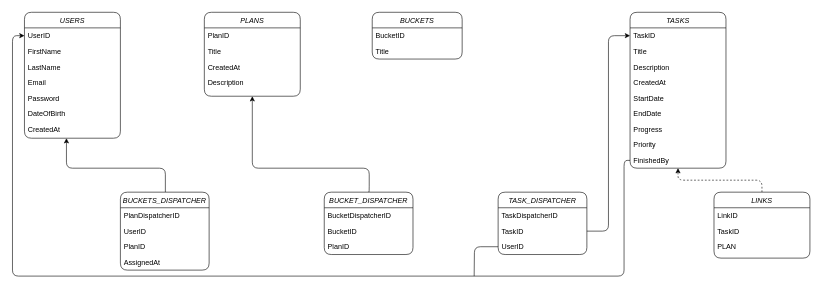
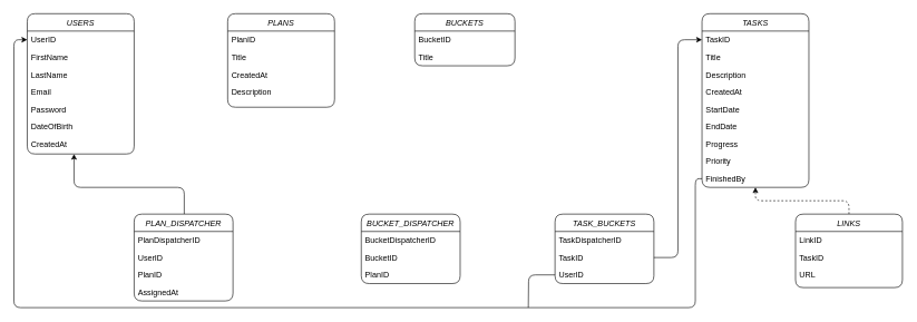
- <mxCell id="16" style="edgeStyle=orthogonalEdgeStyle;orthogonalLoop=1;jettySize=auto;html=1;strokeColor=default;exitX=0.5;exitY=0;exitDx=0;exitDy=0;rounded=1;" edge="1" parent="1" source="25" target="17"><mxGeometry relative="1" as="geometry"><Array as="points"><mxPoint x="615" y="280" /><mxPoint x="420" y="280" /></Array></mxGeometry></mxCell>
- <mxCell id="11" value="BUCKETS_DISPATCHER" style="swimlane;fontStyle=2;align=center;verticalAlign=top;childLayout=stackLayout;horizontal=1;startSize=26;horizontalStack=0;resizeParent=1;resizeLast=0;collapsible=1;marginBottom=0;rounded=1;shadow=0;strokeWidth=1;" parent="1" vertex="1"><mxGeometry x="200" y="320" width="148" height="130" as="geometry"><mxRectangle x="130" y="380" width="160" height="26" as="alternateBounds" /></mxGeometry></mxCell>
+ <mxCell id="11" value="PLAN_DISPATCHER" style="swimlane;fontStyle=2;align=center;verticalAlign=top;childLayout=stackLayout;horizontal=1;startSize=26;horizontalStack=0;resizeParent=1;resizeLast=0;collapsible=1;marginBottom=0;rounded=1;shadow=0;strokeWidth=1;" parent="1" vertex="1"><mxGeometry x="200" y="320" width="148" height="130" as="geometry"><mxRectangle x="130" y="380" width="160" height="26" as="alternateBounds" /></mxGeometry></mxCell>
- <mxCell id="44" value="TASK_DISPATCHER" style="swimlane;fontStyle=2;align=center;verticalAlign=top;childLayout=stackLayout;horizontal=1;startSize=26;horizontalStack=0;resizeParent=1;resizeLast=0;collapsible=1;marginBottom=0;rounded=1;shadow=0;strokeWidth=1;" vertex="1" parent="1"><mxGeometry x="830" y="320" width="148" height="104" as="geometry"><mxRectangle x="130" y="380" width="160" height="26" as="alternateBounds" /></mxGeometry></mxCell>
+ <mxCell id="44" value="TASK_BUCKETS" style="swimlane;fontStyle=2;align=center;verticalAlign=top;childLayout=stackLayout;horizontal=1;startSize=26;horizontalStack=0;resizeParent=1;resizeLast=0;collapsible=1;marginBottom=0;rounded=1;shadow=0;strokeWidth=1;" vertex="1" parent="1"><mxGeometry x="830" y="320" width="148" height="104" as="geometry"><mxRectangle x="130" y="380" width="160" height="26" as="alternateBounds" /></mxGeometry></mxCell>
- <mxCell id="43" value="PLAN" style="text;align=left;verticalAlign=top;spacingLeft=4;spacingRight=4;overflow=hidden;rotatable=0;points=[[0,0.5],[1,0.5]];portConstraint=eastwest;rounded=0;shadow=0;html=0;" vertex="1" parent="40"><mxGeometry y="78" width="160" height="26" as="geometry" /></mxCell>
+ <mxCell id="43" value="URL" style="text;align=left;verticalAlign=top;spacingLeft=4;spacingRight=4;overflow=hidden;rotatable=0;points=[[0,0.5],[1,0.5]];portConstraint=eastwest;rounded=0;shadow=0;html=0;" vertex="1" parent="40"><mxGeometry y="78" width="160" height="26" as="geometry" /></mxCell>
